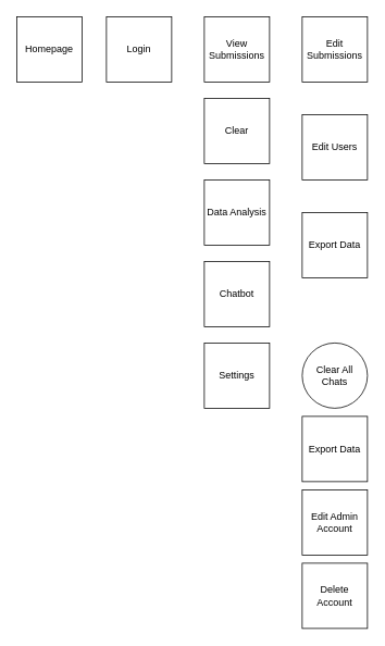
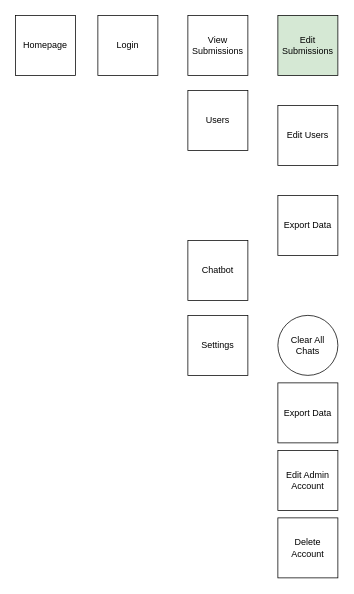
- <mxCell id="9" value="Edit Submissions" style="whiteSpace=wrap;html=1;aspect=fixed;" vertex="1" parent="1"><mxGeometry x="370" y="20" width="80" height="80" as="geometry" /></mxCell>
+ <mxCell id="9" value="Edit Submissions" style="whiteSpace=wrap;html=1;aspect=fixed;fillColor=#d5e8d4;" vertex="1" parent="1"><mxGeometry x="370" y="20" width="80" height="80" as="geometry" /></mxCell>
- <mxCell id="5" value="Clear" style="whiteSpace=wrap;html=1;aspect=fixed;" vertex="1" parent="1"><mxGeometry x="250" y="120" width="80" height="80" as="geometry" /></mxCell>
+ <mxCell id="5" value="Users" style="whiteSpace=wrap;html=1;aspect=fixed;" vertex="1" parent="1"><mxGeometry x="250" y="120" width="80" height="80" as="geometry" /></mxCell>
- <mxCell id="6" value="Data Analysis" style="whiteSpace=wrap;html=1;aspect=fixed;" vertex="1" parent="1"><mxGeometry x="250" y="220" width="80" height="80" as="geometry" /></mxCell>
